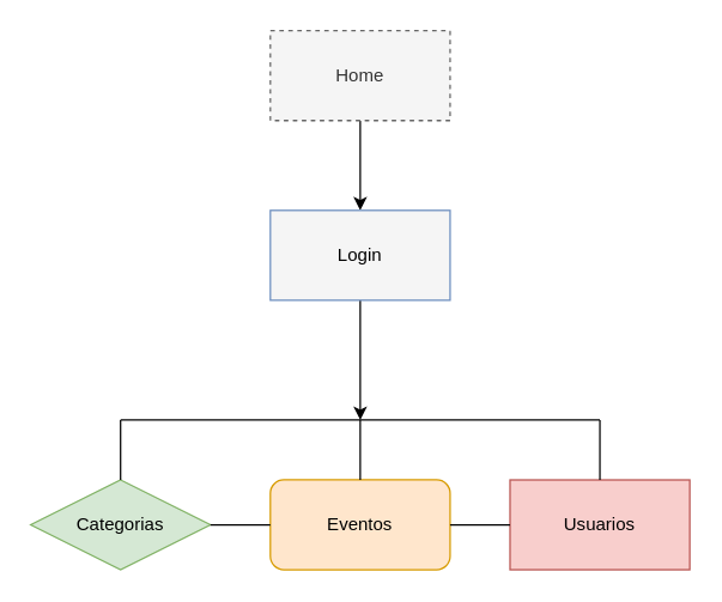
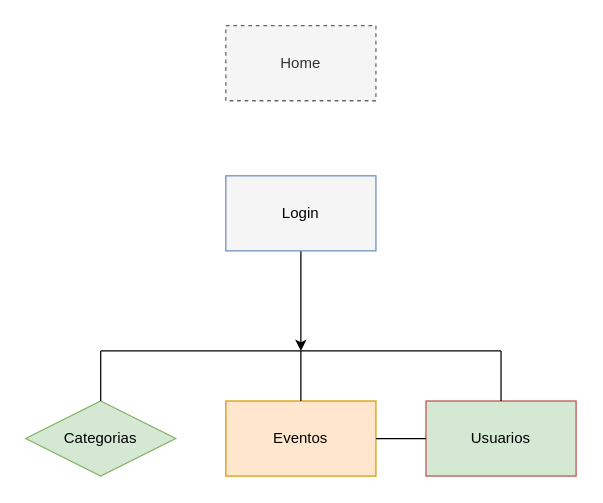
- <mxCell id="2" style="edgeStyle=orthogonalEdgeStyle;rounded=0;orthogonalLoop=1;jettySize=auto;html=1;" edge="1" parent="1" source="3" target="5"><mxGeometry relative="1" as="geometry" /></mxCell>
- <mxCell id="9" value="" style="endArrow=none;html=1;entryX=0;entryY=0.5;entryDx=0;entryDy=0;exitX=1;exitY=0.5;exitDx=0;exitDy=0;" edge="1" parent="1" source="6" target="8"><mxGeometry width="50" height="50" relative="1" as="geometry"><mxPoint x="20" y="450" as="sourcePoint" /><mxPoint x="70" y="400" as="targetPoint" /><Array as="points" /></mxGeometry></mxCell>
- <mxCell id="8" value="Eventos" style="whiteSpace=wrap;html=1;fillColor=#ffe6cc;strokeColor=#d79b00;rounded=1;" vertex="1" parent="1"><mxGeometry x="180" y="320" width="120" height="60" as="geometry" /></mxCell>
+ <mxCell id="8" value="Eventos" style="rounded=0;whiteSpace=wrap;html=1;fillColor=#ffe6cc;strokeColor=#d79b00;" vertex="1" parent="1"><mxGeometry x="180" y="320" width="120" height="60" as="geometry" /></mxCell>
- <mxCell id="7" value="Usuarios" style="rounded=0;whiteSpace=wrap;html=1;fillColor=#f8cecc;strokeColor=#b85450;" vertex="1" parent="1"><mxGeometry x="340" y="320" width="120" height="60" as="geometry" /></mxCell>
+ <mxCell id="7" value="Usuarios" style="rounded=0;whiteSpace=wrap;html=1;fillColor=#d5e8d4;strokeColor=#b85450;" vertex="1" parent="1"><mxGeometry x="340" y="320" width="120" height="60" as="geometry" /></mxCell>
